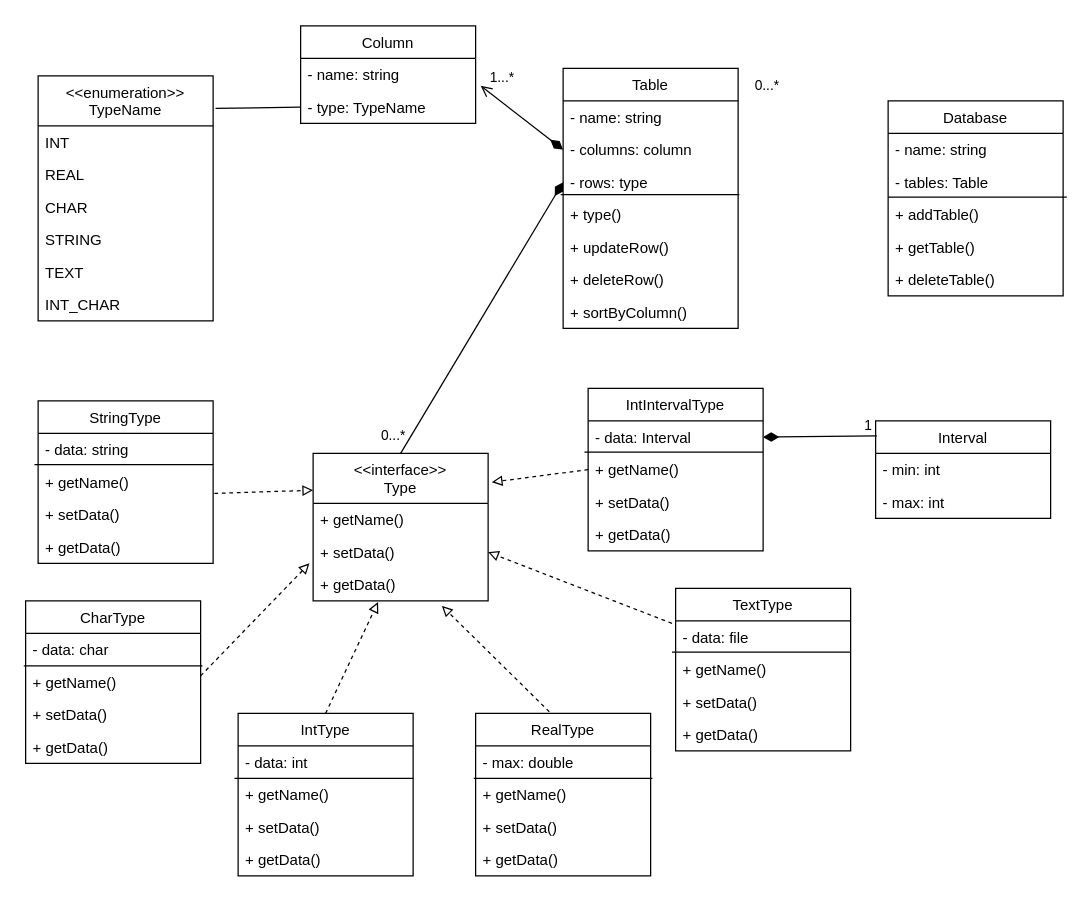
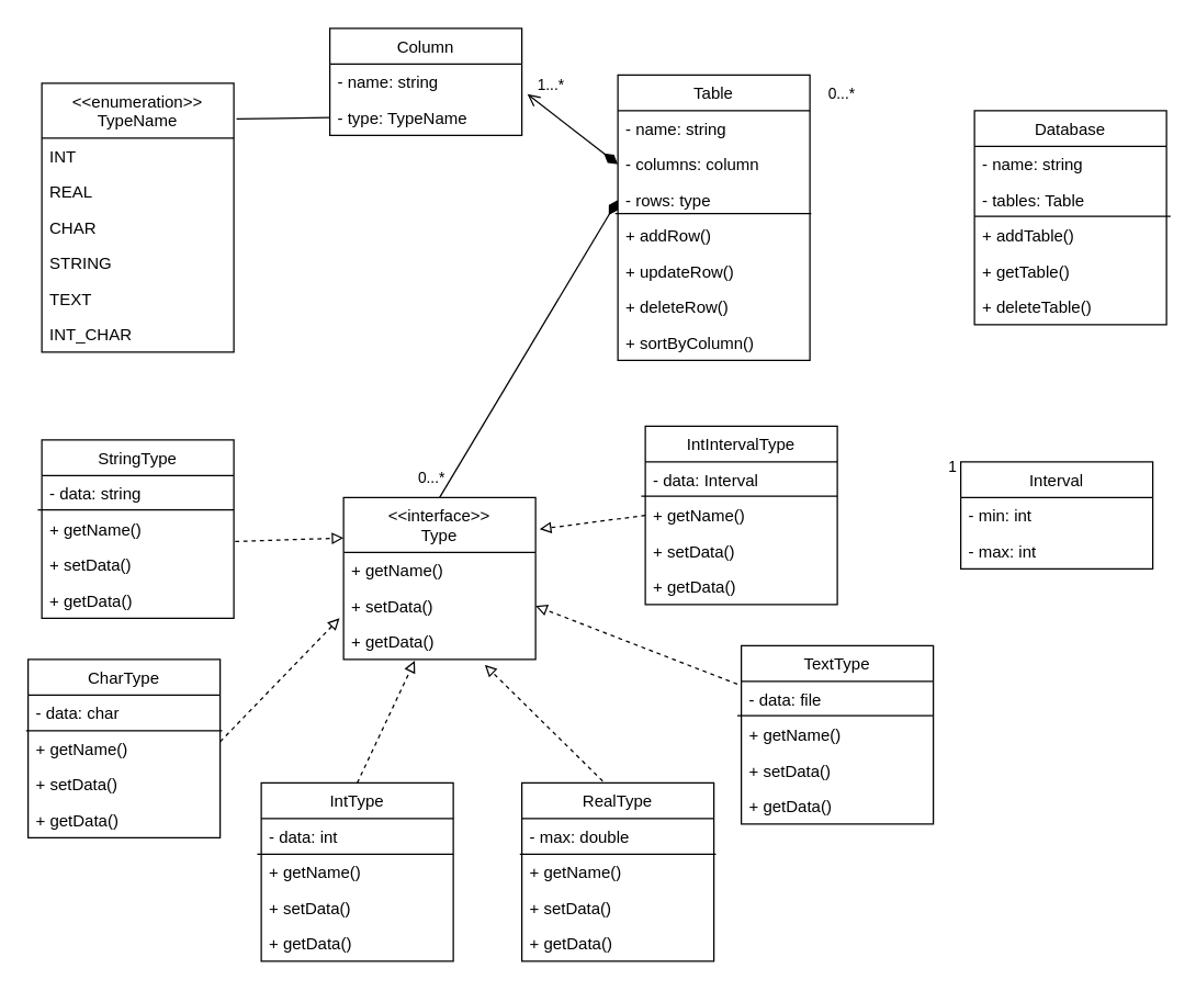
- <mxCell id="70" value="+ type()" style="text;fillColor=none;align=left;verticalAlign=top;spacingLeft=4;spacingRight=4;overflow=hidden;rotatable=0;points=[[0,0.5],[1,0.5]];portConstraint=eastwest;strokeWidth=1;" vertex="1" parent="66"><mxGeometry y="104" width="140" height="26" as="geometry" /></mxCell>
+ <mxCell id="70" value="+ addRow()" style="text;fillColor=none;align=left;verticalAlign=top;spacingLeft=4;spacingRight=4;overflow=hidden;rotatable=0;points=[[0,0.5],[1,0.5]];portConstraint=eastwest;strokeWidth=1;" vertex="1" parent="66"><mxGeometry y="104" width="140" height="26" as="geometry" /></mxCell>
- <mxCell id="55" value="" style="endArrow=none;html=1;entryX=0.007;entryY=0.154;entryDx=0;entryDy=0;exitX=1;exitY=0.5;exitDx=0;exitDy=0;endFill=0;startArrow=diamondThin;startFill=1;strokeWidth=1;endSize=7;startSize=10;entryPerimeter=0;" edge="1" parent="1" source="37" target="52"><mxGeometry width="50" height="50" relative="1" as="geometry"><mxPoint x="460" y="121" as="sourcePoint" /><mxPoint x="330" y="372" as="targetPoint" /></mxGeometry></mxCell>
